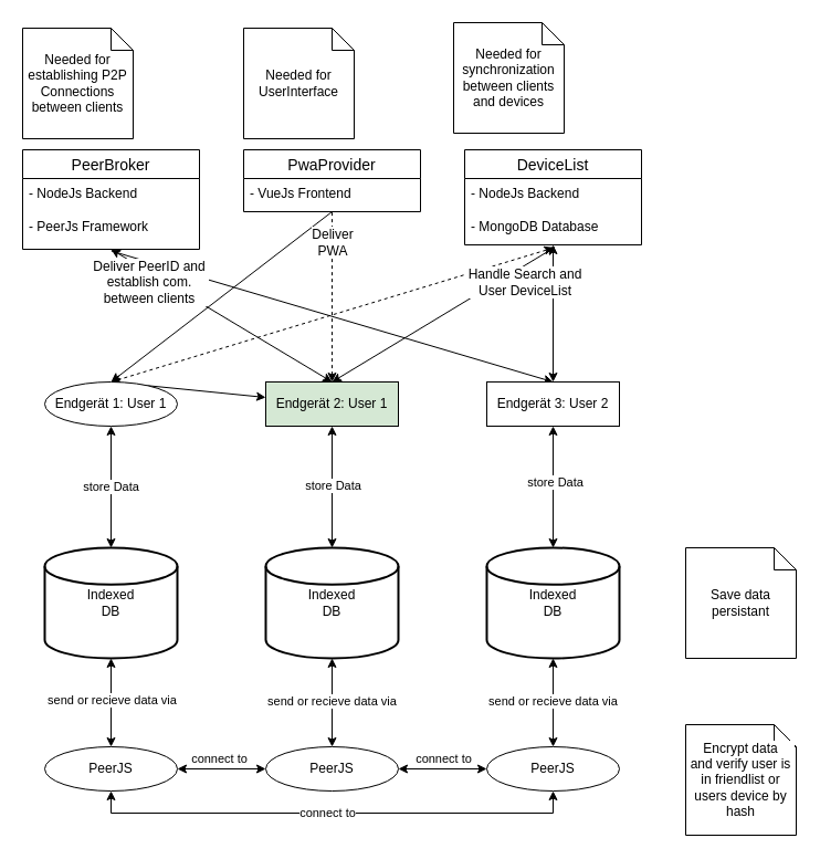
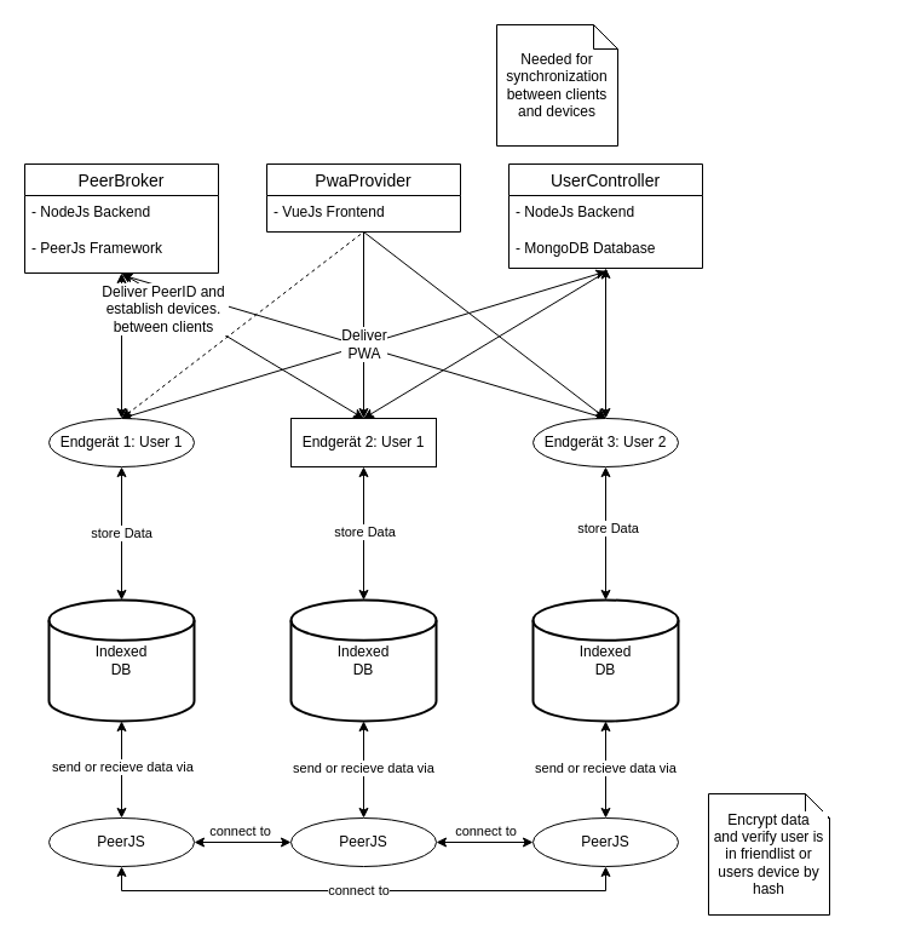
- <mxCell id="46" value="Needed for establishing P2P Connections between clients" style="shape=note;size=20;whiteSpace=wrap;html=1;" parent="1" vertex="1"><mxGeometry x="20" width="100" height="100" as="geometry" y="25" /></mxCell>
- <mxCell id="47" value="Needed for UserInterface" style="shape=note;size=20;whiteSpace=wrap;html=1;" parent="1" vertex="1"><mxGeometry width="100" height="100" as="geometry" x="220" y="25" /></mxCell>
- <mxCell id="43" value="DeviceList" style="swimlane;fontStyle=0;childLayout=stackLayout;horizontal=1;startSize=26;horizontalStack=0;resizeParent=1;resizeParentMax=0;resizeLast=0;collapsible=1;marginBottom=0;align=center;fontSize=14;" parent="1" vertex="1"><mxGeometry x="420" y="135" width="160" height="86" as="geometry" /></mxCell>
+ <mxCell id="43" value="UserController" style="swimlane;fontStyle=0;childLayout=stackLayout;horizontal=1;startSize=26;horizontalStack=0;resizeParent=1;resizeParentMax=0;resizeLast=0;collapsible=1;marginBottom=0;align=center;fontSize=14;" parent="1" vertex="1"><mxGeometry x="420" y="135" width="160" height="86" as="geometry" /></mxCell>
- <mxCell id="49" value="Deliver PWA" style="text;html=1;align=center;verticalAlign=middle;whiteSpace=wrap;rounded=0;labelBackgroundColor=#ffffff;" parent="1" vertex="1"><mxGeometry x="281" y="209" width="40" height="20" as="geometry" /></mxCell>
+ <mxCell id="49" value="Deliver PWA" style="text;html=1;align=center;verticalAlign=middle;whiteSpace=wrap;rounded=0;labelBackgroundColor=#ffffff;" parent="1" vertex="1"><mxGeometry x="281" y="274" width="40" height="20" as="geometry" /></mxCell>
- <mxCell id="11" style="rounded=0;orthogonalLoop=1;jettySize=auto;html=1;exitX=0.5;exitY=0;exitDx=0;exitDy=0;startArrow=classic;startFill=1;entryX=0.502;entryY=1.046;entryDx=0;entryDy=0;entryPerimeter=0;endArrow=none;" parent="1" source="13" target="42" edge="1"><mxGeometry relative="1" as="geometry" /></mxCell>
+ <mxCell id="11" style="rounded=0;orthogonalLoop=1;jettySize=auto;html=1;exitX=0.5;exitY=0;exitDx=0;exitDy=0;startArrow=classic;startFill=1;entryX=0.502;entryY=1.046;entryDx=0;entryDy=0;entryPerimeter=0;" parent="1" source="13" target="42" edge="1"><mxGeometry relative="1" as="geometry" /></mxCell>
- <mxCell id="51" value="Deliver PeerID and establish com. between clients" style="text;html=1;align=center;verticalAlign=middle;whiteSpace=wrap;rounded=0;labelBackgroundColor=#ffffff;" parent="1" vertex="1"><mxGeometry x="80" y="235" width="110" height="40" as="geometry" /></mxCell>
+ <mxCell id="51" value="Deliver PeerID and establish devices. between clients" style="text;html=1;align=center;verticalAlign=middle;whiteSpace=wrap;rounded=0;labelBackgroundColor=#ffffff;" parent="1" vertex="1"><mxGeometry x="80" y="235" width="110" height="40" as="geometry" /></mxCell>
- <mxCell id="8" style="rounded=0;orthogonalLoop=1;jettySize=auto;html=1;exitX=0.5;exitY=0;exitDx=0;exitDy=0;startArrow=classic;startFill=1;entryX=0.514;entryY=1.059;entryDx=0;entryDy=0;entryPerimeter=0;" parent="1" source="9" target="45" edge="1"><mxGeometry relative="1" as="geometry" /></mxCell>
+ <mxCell id="8" style="rounded=0;orthogonalLoop=1;jettySize=auto;html=1;exitX=0.5;exitY=0;exitDx=0;exitDy=0;startArrow=classic;startFill=1;entryX=0.514;entryY=1.059;entryDx=0;entryDy=0;entryPerimeter=0;endArrow=open;" parent="1" source="9" target="45" edge="1"><mxGeometry relative="1" as="geometry" /></mxCell>
- <mxCell id="50" value="Handle Search and User DeviceList" style="text;html=1;align=center;verticalAlign=middle;whiteSpace=wrap;rounded=0;labelBackgroundColor=#ffffff;" parent="1" vertex="1"><mxGeometry x="420" y="235" width="110" height="40" as="geometry" /></mxCell>
- <mxCell id="6" style="rounded=0;orthogonalLoop=1;jettySize=auto;html=1;exitX=0.5;exitY=0;exitDx=0;exitDy=0;entryX=0.5;entryY=1;entryDx=0;entryDy=0;startArrow=classic;startFill=1;endArrow=none;endFill=0;dashed=1;" parent="1" source="9" target="38" edge="1"><mxGeometry relative="1" as="geometry" /></mxCell>
+ <mxCell id="6" style="rounded=0;orthogonalLoop=1;jettySize=auto;html=1;exitX=0.5;exitY=0;exitDx=0;exitDy=0;entryX=0.5;entryY=1;entryDx=0;entryDy=0;startArrow=classic;startFill=1;endArrow=none;endFill=0;" parent="1" source="9" target="38" edge="1"><mxGeometry relative="1" as="geometry" /></mxCell>
- <mxCell id="2" style="rounded=0;orthogonalLoop=1;jettySize=auto;html=1;exitX=0.5;exitY=0;exitDx=0;exitDy=0;entryX=0.5;entryY=1;entryDx=0;entryDy=0;startArrow=classic;startFill=1;endArrow=none;endFill=0;" parent="1" source="5" target="38" edge="1"><mxGeometry relative="1" as="geometry" /></mxCell>
+ <mxCell id="2" style="rounded=0;orthogonalLoop=1;jettySize=auto;html=1;exitX=0.5;exitY=0;exitDx=0;exitDy=0;entryX=0.5;entryY=1;entryDx=0;entryDy=0;startArrow=classic;startFill=1;endArrow=none;endFill=0;dashed=1;" parent="1" source="5" target="38" edge="1"><mxGeometry relative="1" as="geometry" /></mxCell>
+ <mxCell id="10" style="rounded=0;orthogonalLoop=1;jettySize=auto;html=1;exitX=0.5;exitY=0;exitDx=0;exitDy=0;entryX=0.5;entryY=1;entryDx=0;entryDy=0;startArrow=classic;startFill=1;endArrow=none;endFill=0;" parent="1" source="13" target="38" edge="1"><mxGeometry relative="1" as="geometry" /></mxCell>
- <mxCell id="4" style="rounded=0;orthogonalLoop=1;jettySize=auto;html=1;exitX=0.5;exitY=0;exitDx=0;exitDy=0;startArrow=classic;startFill=1;entryX=0.502;entryY=1.09;entryDx=0;entryDy=0;entryPerimeter=0;dashed=1;" parent="1" source="5" target="45" edge="1"><mxGeometry relative="1" as="geometry" /></mxCell>
+ <mxCell id="4" style="rounded=0;orthogonalLoop=1;jettySize=auto;html=1;exitX=0.5;exitY=0;exitDx=0;exitDy=0;startArrow=classic;startFill=1;entryX=0.502;entryY=1.09;entryDx=0;entryDy=0;entryPerimeter=0;" parent="1" source="5" target="45" edge="1"><mxGeometry relative="1" as="geometry" /></mxCell>
- <mxCell id="3" style="rounded=0;orthogonalLoop=1;jettySize=auto;html=1;exitX=0.5;exitY=0;exitDx=0;exitDy=0;startArrow=classic;startFill=1;" parent="1" source="5" target="9" edge="1"><mxGeometry relative="1" as="geometry" /></mxCell>
+ <mxCell id="3" style="rounded=0;orthogonalLoop=1;jettySize=auto;html=1;exitX=0.5;exitY=0;exitDx=0;exitDy=0;startArrow=classic;startFill=1;" parent="1" source="5" target="40" edge="1"><mxGeometry relative="1" as="geometry" /></mxCell>
- <mxCell id="9" value="Endgerät 2: User 1" style="whiteSpace=wrap;html=1;align=center;fillColor=#d5e8d4;" parent="1" vertex="1"><mxGeometry x="240" y="345" width="120" height="40" as="geometry" /></mxCell>
+ <mxCell id="9" value="Endgerät 2: User 1" style="whiteSpace=wrap;html=1;align=center;" parent="1" vertex="1"><mxGeometry x="240" y="345" width="120" height="40" as="geometry" /></mxCell>
- <mxCell id="13" value="Endgerät 3: User 2" style="whiteSpace=wrap;html=1;align=center;" parent="1" vertex="1"><mxGeometry x="440" y="345" width="120" height="40" as="geometry" /></mxCell>
+ <mxCell id="13" value="Endgerät 3: User 2" style="ellipse;whiteSpace=wrap;html=1;align=center;" parent="1" vertex="1"><mxGeometry x="440" y="345" width="120" height="40" as="geometry" /></mxCell>
- <mxCell id="53" value="Save data persistant" style="shape=note;size=20;whiteSpace=wrap;html=1;labelBackgroundColor=#ffffff;fillColor=#ffffff;" parent="1" vertex="1"><mxGeometry x="620" y="495" width="100" height="100" as="geometry" /></mxCell>
- <mxCell id="52" value="Encrypt data&lt;br&gt;and verify user is in friendlist or users device by hash" style="shape=note;size=20;whiteSpace=wrap;html=1;labelBackgroundColor=#ffffff;fillColor=#ffffff;" parent="1" vertex="1"><mxGeometry x="620" y="655" width="100" height="100" as="geometry" /></mxCell>
+ <mxCell id="52" value="Encrypt data&lt;br&gt;and verify user is in friendlist or users device by hash" style="shape=note;size=20;whiteSpace=wrap;html=1;labelBackgroundColor=#ffffff;fillColor=#ffffff;" parent="1" vertex="1"><mxGeometry x="585" y="655" width="100" height="100" as="geometry" /></mxCell>
